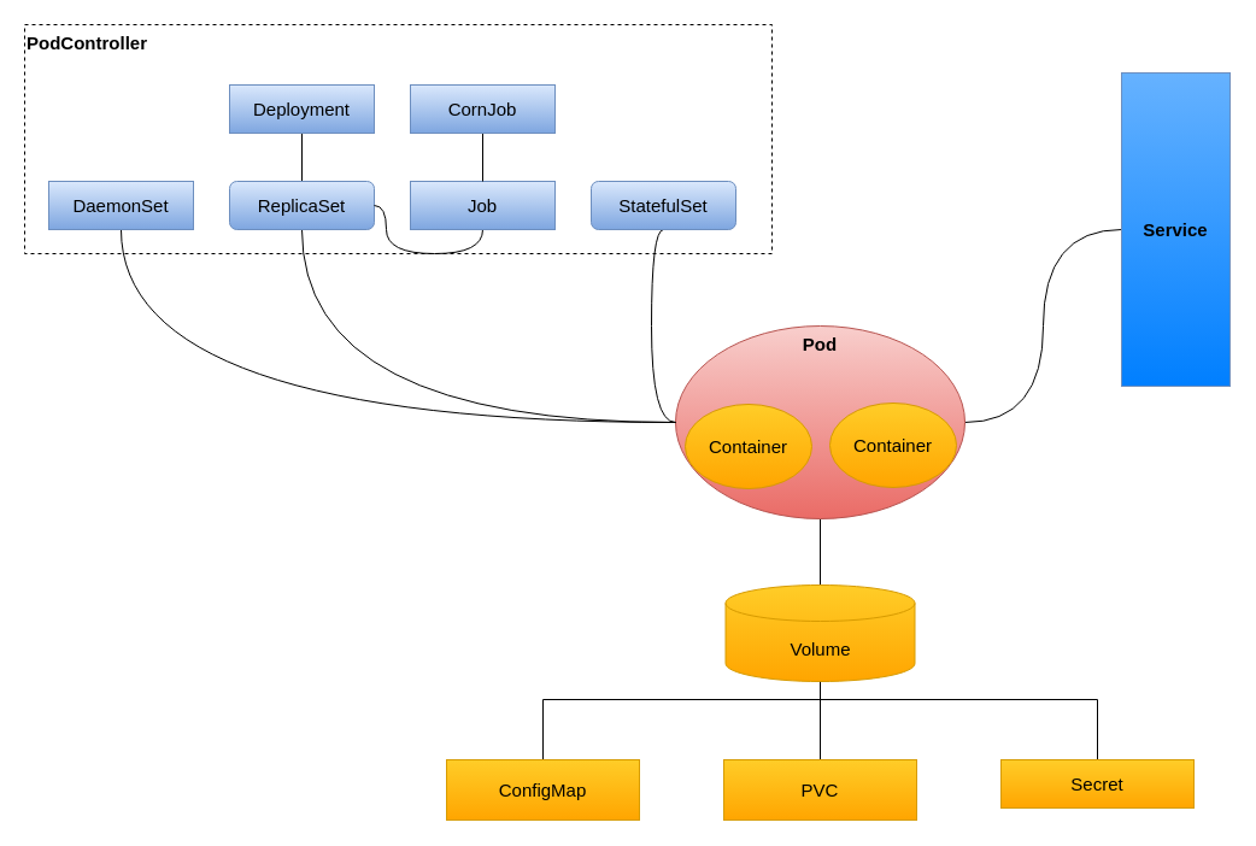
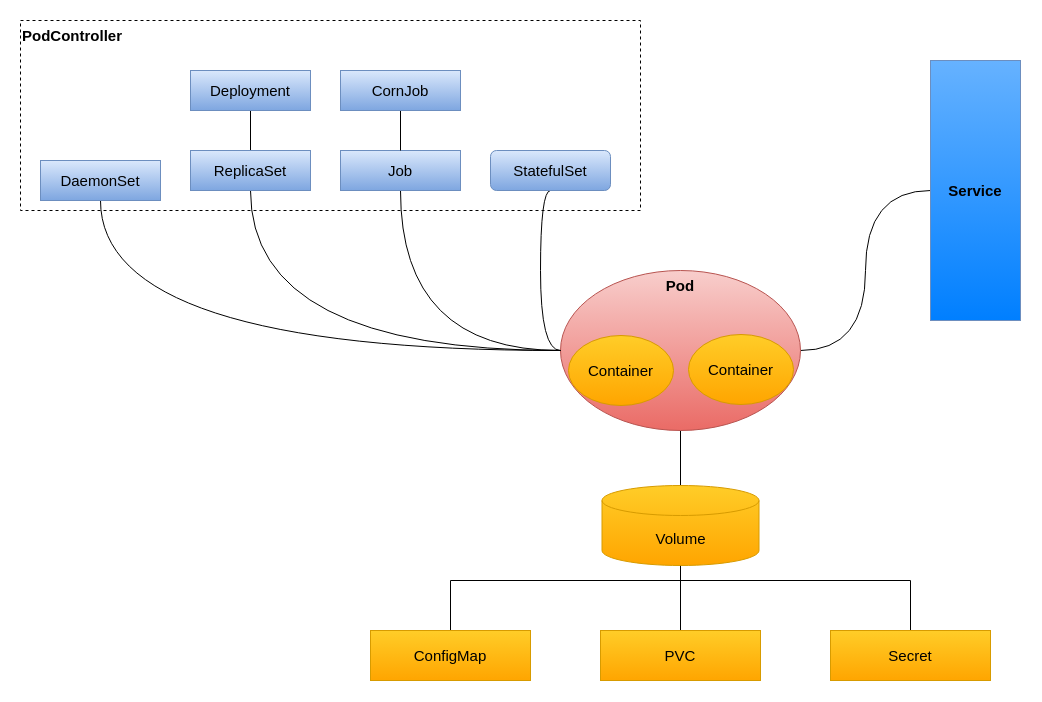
- <mxCell id="17" value="DaemonSet" style="rounded=0;whiteSpace=wrap;html=1;fontSize=15;fillColor=#dae8fc;gradientColor=#7ea6e0;strokeColor=#6c8ebf;" vertex="1" parent="1"><mxGeometry x="40" y="150" width="120" height="40" as="geometry" /></mxCell>
+ <mxCell id="17" value="DaemonSet" style="rounded=0;whiteSpace=wrap;html=1;fontSize=15;fillColor=#dae8fc;gradientColor=#7ea6e0;strokeColor=#6c8ebf;" vertex="1" parent="1"><mxGeometry x="40" y="160" width="120" height="40" as="geometry" /></mxCell>
- <mxCell id="9" value="ReplicaSet" style="whiteSpace=wrap;html=1;fontSize=15;fillColor=#dae8fc;gradientColor=#7ea6e0;strokeColor=#6c8ebf;rounded=1;" vertex="1" parent="1"><mxGeometry x="190" y="150" width="120" height="40" as="geometry" /></mxCell>
+ <mxCell id="9" value="ReplicaSet" style="rounded=0;whiteSpace=wrap;html=1;fontSize=15;fillColor=#dae8fc;gradientColor=#7ea6e0;strokeColor=#6c8ebf;" vertex="1" parent="1"><mxGeometry x="190" y="150" width="120" height="40" as="geometry" /></mxCell>
- <mxCell id="10" style="edgeStyle=orthogonalEdgeStyle;curved=1;rounded=0;orthogonalLoop=1;jettySize=auto;html=1;fontSize=15;endArrow=none;endFill=0;exitX=0.5;exitY=1;exitDx=0;exitDy=0;" edge="1" parent="1" source="11" target="9"><mxGeometry relative="1" as="geometry" /></mxCell>
+ <mxCell id="10" style="edgeStyle=orthogonalEdgeStyle;curved=1;rounded=0;orthogonalLoop=1;jettySize=auto;html=1;entryX=0;entryY=0.5;entryDx=0;entryDy=0;fontSize=15;endArrow=none;endFill=0;exitX=0.5;exitY=1;exitDx=0;exitDy=0;" edge="1" parent="1" source="11" target="4"><mxGeometry relative="1" as="geometry" /></mxCell>
- <mxCell id="27" value="Secret" style="rounded=0;whiteSpace=wrap;html=1;fontSize=15;fillColor=#ffcd28;gradientColor=#ffa500;strokeColor=#d79b00;" vertex="1" parent="1"><mxGeometry x="830" y="630" width="160" height="40" as="geometry" /></mxCell>
+ <mxCell id="27" value="Secret" style="rounded=0;whiteSpace=wrap;html=1;fontSize=15;fillColor=#ffcd28;gradientColor=#ffa500;strokeColor=#d79b00;" vertex="1" parent="1"><mxGeometry x="830" y="630" width="160" height="50" as="geometry" /></mxCell>
